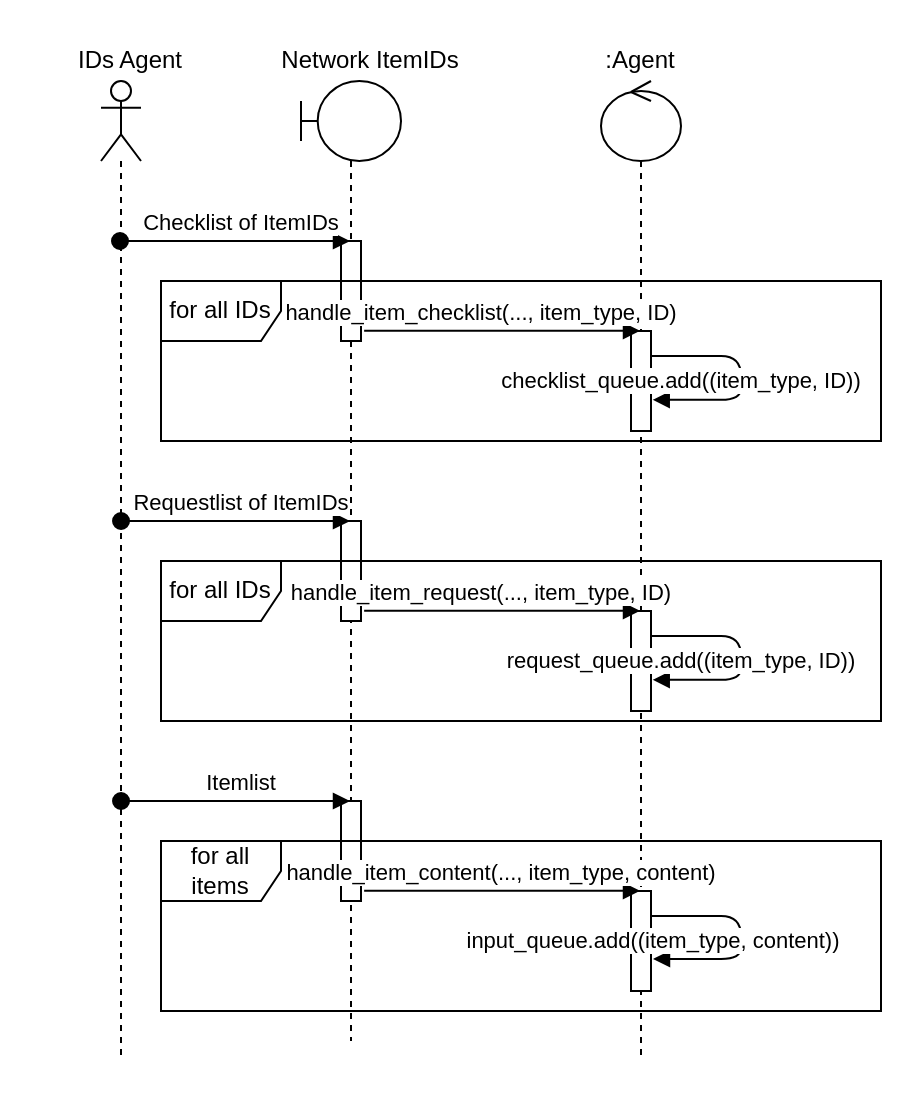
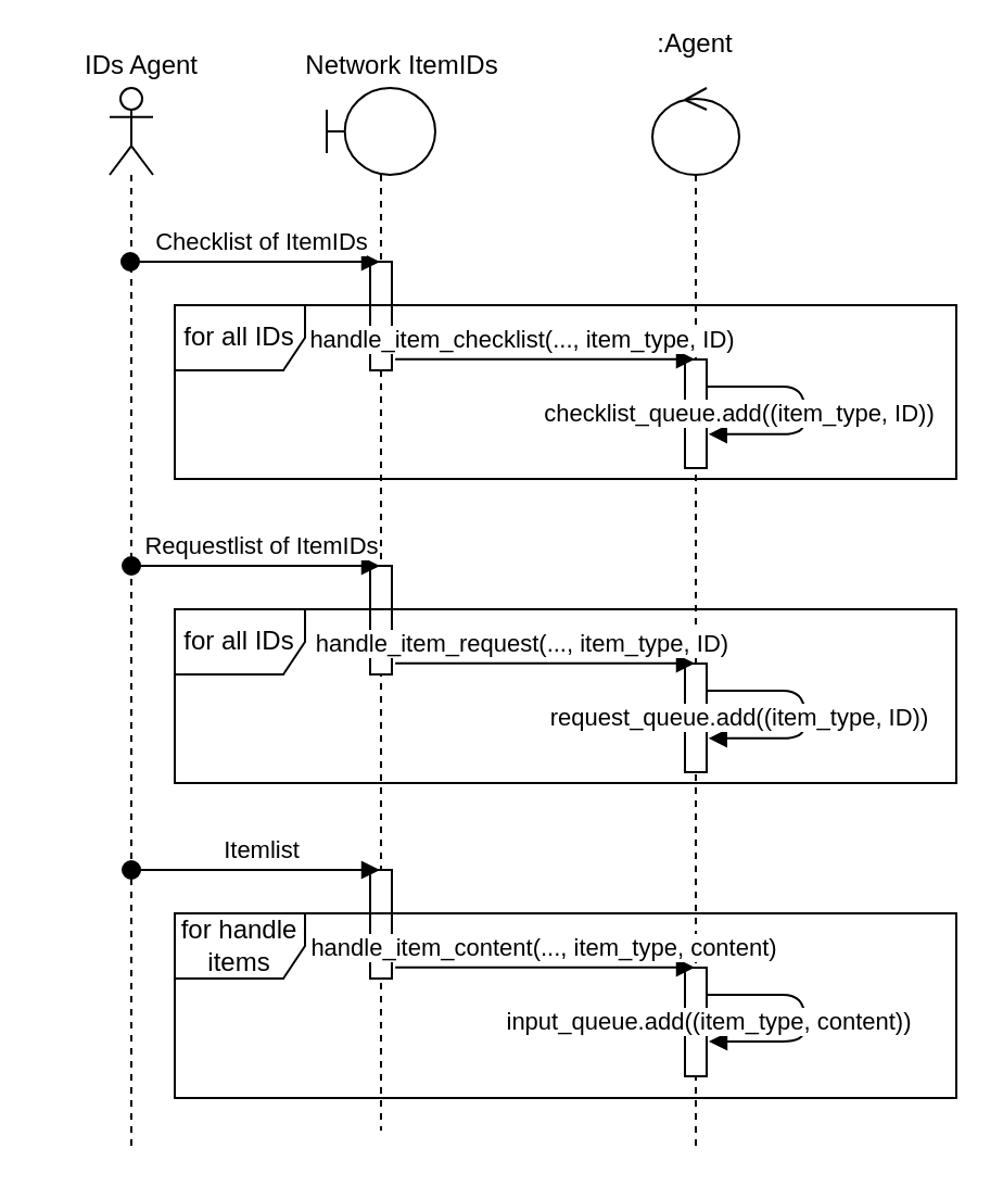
- <mxCell id="13" value=":Agent" style="text;html=1;strokeColor=none;fillColor=none;align=center;verticalAlign=middle;whiteSpace=wrap;rounded=0;" parent="1" vertex="1"><mxGeometry x="300" y="20" width="40" height="20" as="geometry" /></mxCell>
+ <mxCell id="13" value=":Agent" style="text;html=1;strokeColor=none;fillColor=none;align=center;verticalAlign=middle;whiteSpace=wrap;rounded=0;" parent="1" vertex="1"><mxGeometry x="300" y="10" width="40" height="20" as="geometry" /></mxCell>
- <mxCell id="25" value="for all items" style="shape=umlFrame;whiteSpace=wrap;html=1;" parent="1" vertex="1"><mxGeometry x="80" y="420" width="360" height="85" as="geometry" /></mxCell>
+ <mxCell id="25" value="for handle items" style="shape=umlFrame;whiteSpace=wrap;html=1;" parent="1" vertex="1"><mxGeometry x="80" y="420" width="360" height="85" as="geometry" /></mxCell>
